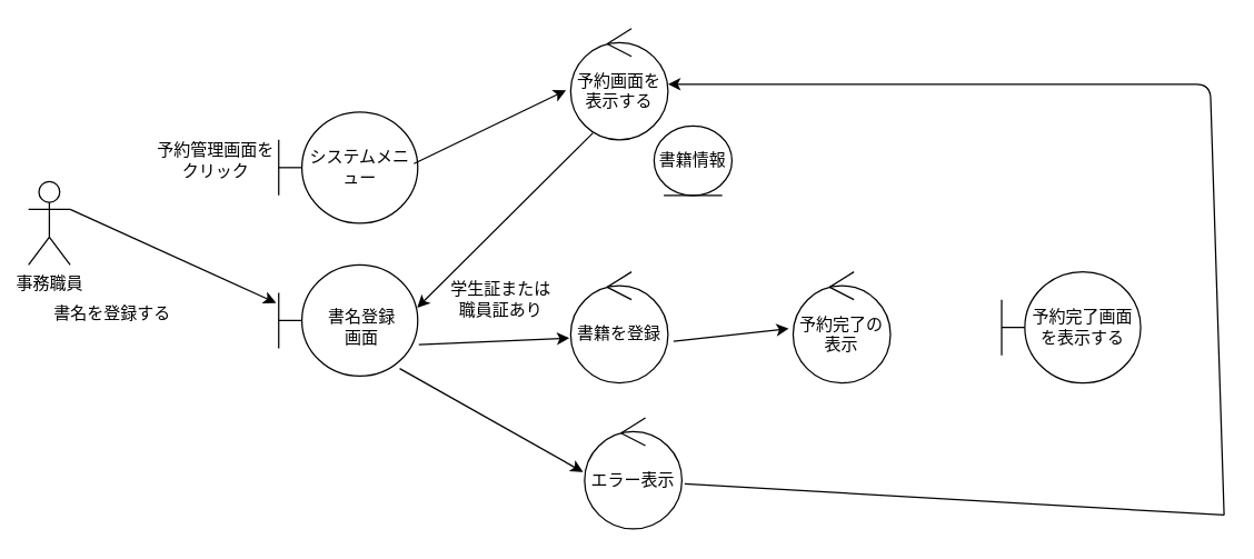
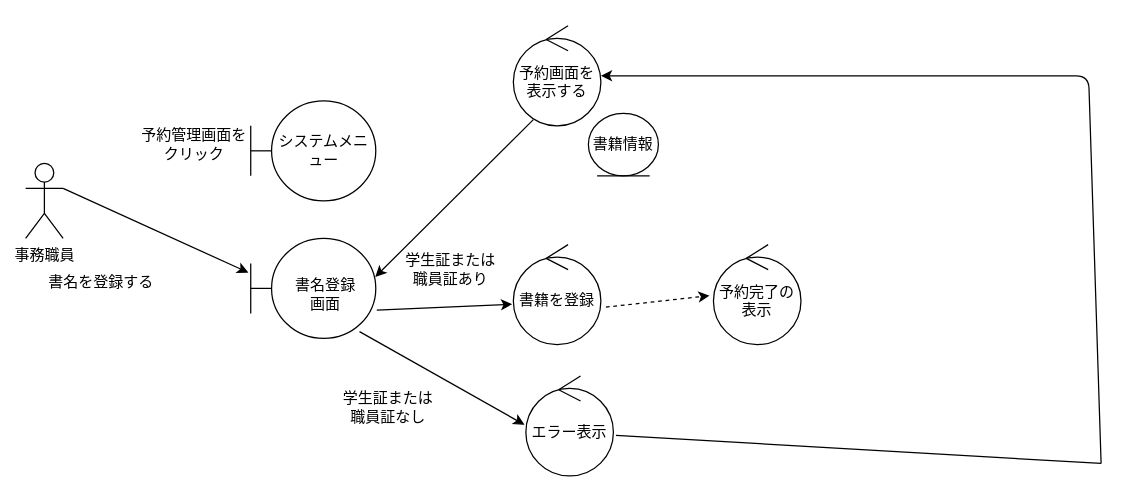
- <mxCell id="10" value="" style="endArrow=classic;html=1;entryX=-0.048;entryY=0.555;entryDx=0;entryDy=0;entryPerimeter=0;exitX=0.973;exitY=0.464;exitDx=0;exitDy=0;exitPerimeter=0;" edge="1" parent="1" source="3" target="9"><mxGeometry width="50" height="50" relative="1" as="geometry"><mxPoint x="440" y="190" as="sourcePoint" /><mxPoint x="490" y="140" as="targetPoint" /></mxGeometry></mxCell>
- <mxCell id="20" value="予約完了画面を表示する" style="shape=umlBoundary;whiteSpace=wrap;html=1;" vertex="1" parent="1"><mxGeometry x="720" y="195" width="100" height="80" as="geometry" /></mxCell>
- <mxCell id="19" value="" style="endArrow=classic;html=1;entryX=-0.044;entryY=0.51;entryDx=0;entryDy=0;entryPerimeter=0;exitX=1.057;exitY=0.625;exitDx=0;exitDy=0;exitPerimeter=0;" edge="1" parent="1" source="13" target="18"><mxGeometry width="50" height="50" relative="1" as="geometry"><mxPoint x="440" y="360" as="sourcePoint" /><mxPoint x="490" y="310" as="targetPoint" /></mxGeometry></mxCell>
+ <mxCell id="19" value="" style="endArrow=classic;html=1;entryX=-0.044;entryY=0.51;entryDx=0;entryDy=0;entryPerimeter=0;exitX=1.057;exitY=0.625;exitDx=0;exitDy=0;exitPerimeter=0;dashed=1;" edge="1" parent="1" source="13" target="18"><mxGeometry width="50" height="50" relative="1" as="geometry"><mxPoint x="440" y="360" as="sourcePoint" /><mxPoint x="490" y="310" as="targetPoint" /></mxGeometry></mxCell>
+ <mxCell id="16" value="学生証または職員証なし" style="text;html=1;align=center;verticalAlign=middle;whiteSpace=wrap;rounded=0;" vertex="1" parent="1"><mxGeometry x="270" y="310" width="80" height="30" as="geometry" /></mxCell>
